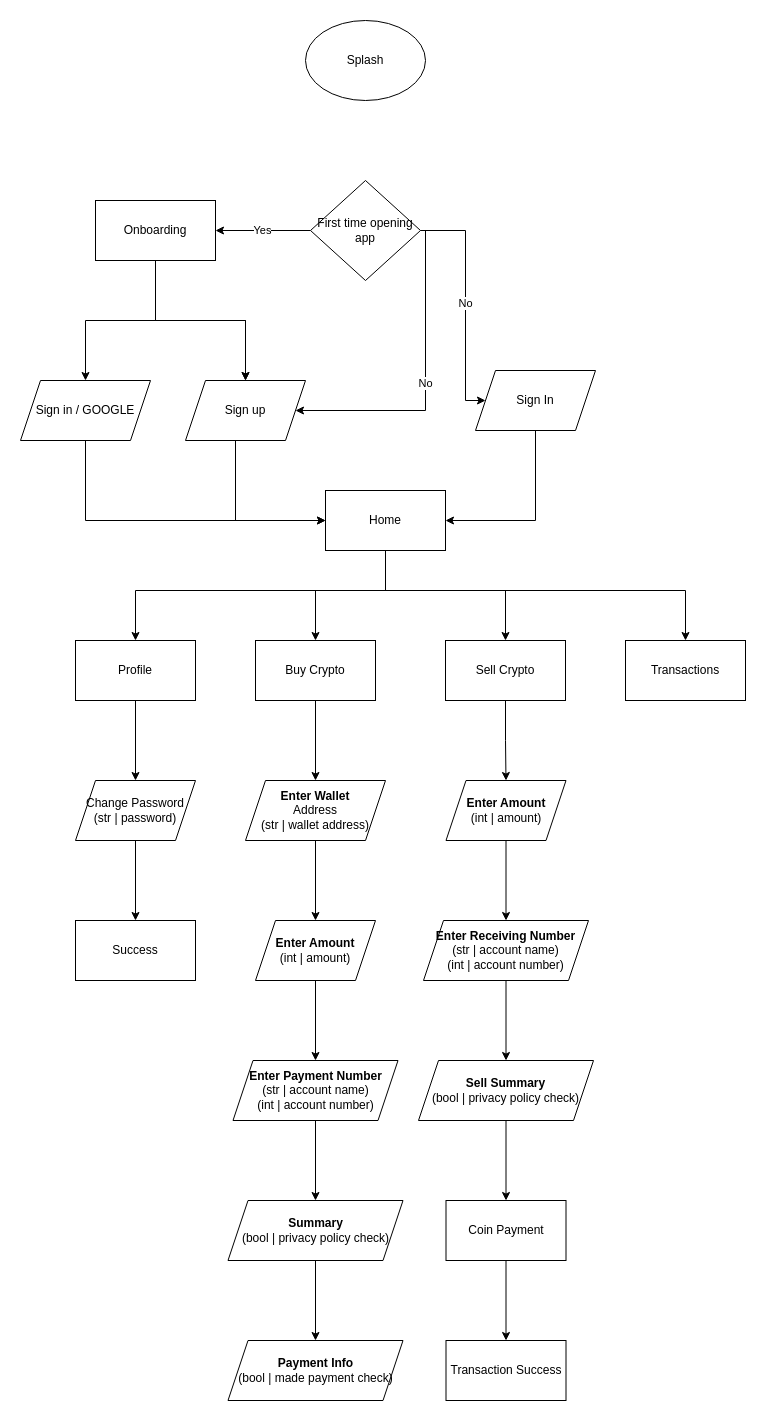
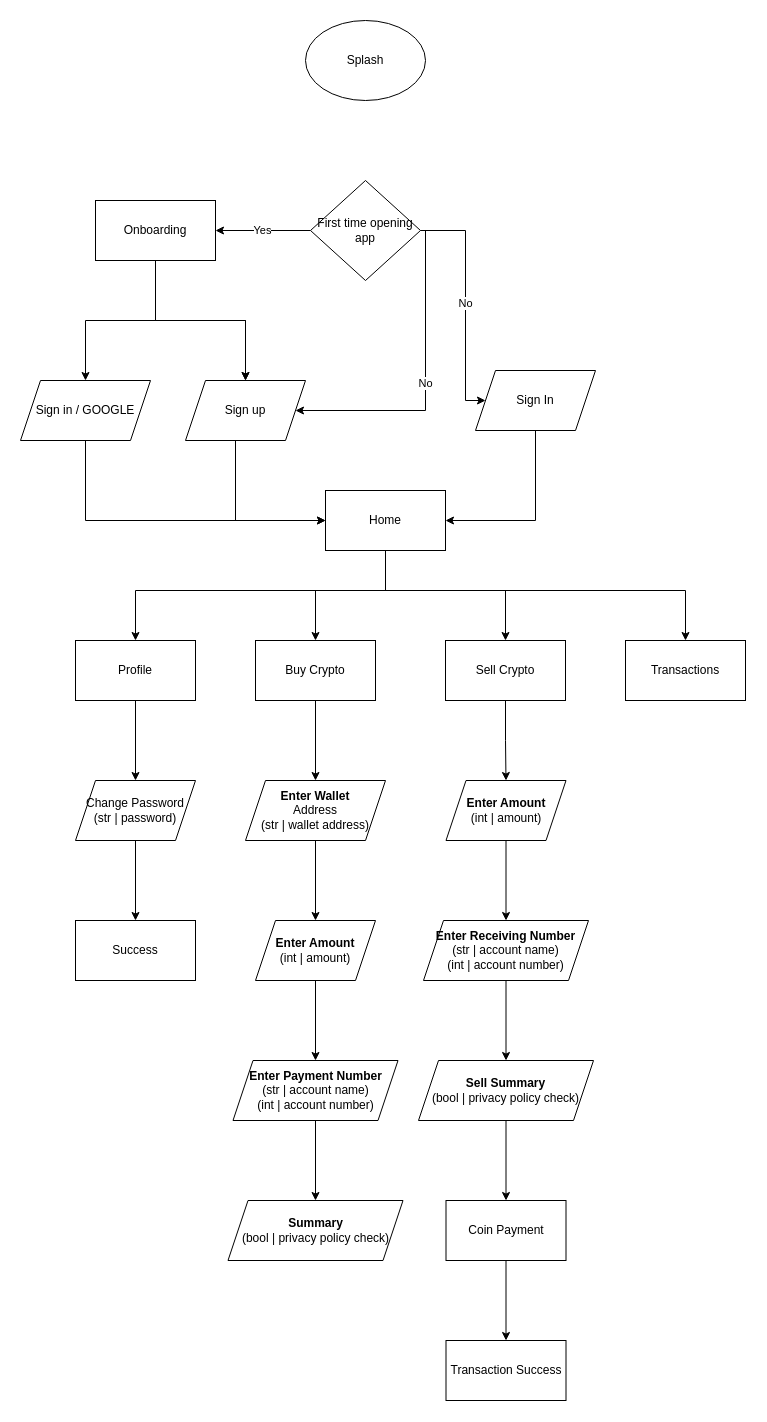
- <mxCell id="35" value="" style="edgeStyle=orthogonalEdgeStyle;rounded=0;orthogonalLoop=1;jettySize=auto;html=1;" edge="1" parent="1" source="36" target="37"><mxGeometry relative="1" as="geometry" /></mxCell>
- <mxCell id="37" value="&lt;b&gt;Payment Info&lt;/b&gt;&lt;br&gt;(bool | made payment check)" style="shape=parallelogram;perimeter=parallelogramPerimeter;whiteSpace=wrap;html=1;fixedSize=1;rounded=0;" vertex="1" parent="1"><mxGeometry x="227.5" y="1340" width="175" height="60" as="geometry" /></mxCell>
